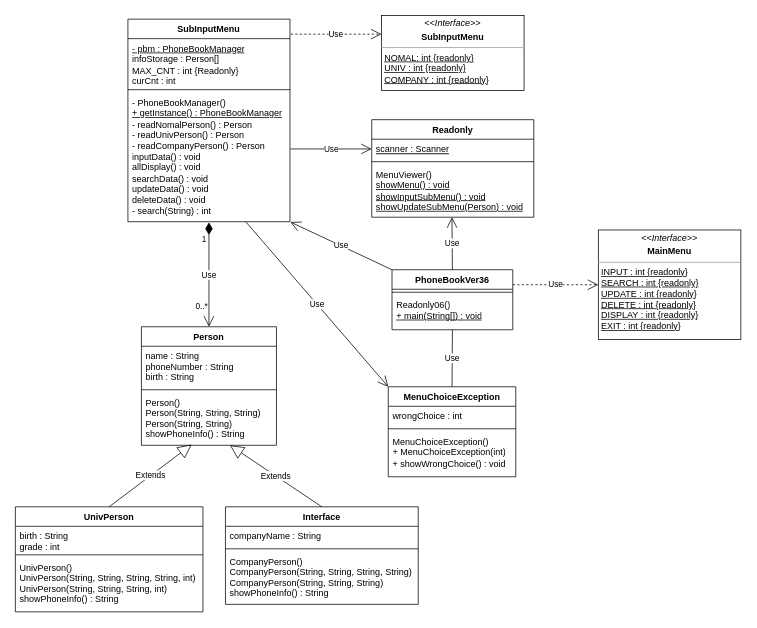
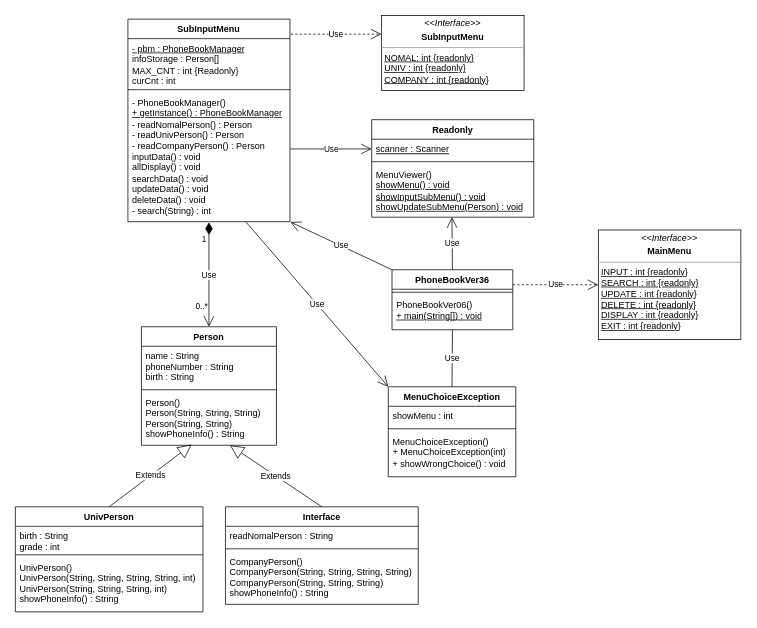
- <mxCell id="4" value="Readonly06()&lt;br&gt;&lt;u&gt;+ main(String[]) : void&lt;/u&gt;" style="text;strokeColor=none;fillColor=none;align=left;verticalAlign=top;spacingLeft=4;spacingRight=4;overflow=hidden;rotatable=0;points=[[0,0.5],[1,0.5]];portConstraint=eastwest;fontStyle=0;whiteSpace=wrap;rounded=0;html=1;" parent="2" vertex="1"><mxGeometry y="34" width="161" height="46" as="geometry" /></mxCell>
+ <mxCell id="4" value="PhoneBookVer06()&lt;br&gt;&lt;u&gt;+ main(String[]) : void&lt;/u&gt;" style="text;strokeColor=none;fillColor=none;align=left;verticalAlign=top;spacingLeft=4;spacingRight=4;overflow=hidden;rotatable=0;points=[[0,0.5],[1,0.5]];portConstraint=eastwest;fontStyle=0;whiteSpace=wrap;rounded=0;html=1;" parent="2" vertex="1"><mxGeometry y="34" width="161" height="46" as="geometry" /></mxCell>
- <mxCell id="28" value="wrongChoice : int" style="text;strokeColor=none;fillColor=none;align=left;verticalAlign=top;spacingLeft=4;spacingRight=4;overflow=hidden;rotatable=0;points=[[0,0.5],[1,0.5]];portConstraint=eastwest;rounded=0;" parent="27" vertex="1"><mxGeometry y="26" width="170" height="26" as="geometry" /></mxCell>
+ <mxCell id="28" value="showMenu : int" style="text;strokeColor=none;fillColor=none;align=left;verticalAlign=top;spacingLeft=4;spacingRight=4;overflow=hidden;rotatable=0;points=[[0,0.5],[1,0.5]];portConstraint=eastwest;rounded=0;" parent="27" vertex="1"><mxGeometry y="26" width="170" height="26" as="geometry" /></mxCell>
- <mxCell id="18" value="companyName : String" style="text;strokeColor=none;fillColor=none;align=left;verticalAlign=top;spacingLeft=4;spacingRight=4;overflow=hidden;rotatable=0;points=[[0,0.5],[1,0.5]];portConstraint=eastwest;rounded=0;" parent="17" vertex="1"><mxGeometry y="26" width="257" height="26" as="geometry" /></mxCell>
+ <mxCell id="18" value="readNomalPerson : String" style="text;strokeColor=none;fillColor=none;align=left;verticalAlign=top;spacingLeft=4;spacingRight=4;overflow=hidden;rotatable=0;points=[[0,0.5],[1,0.5]];portConstraint=eastwest;rounded=0;" parent="17" vertex="1"><mxGeometry y="26" width="257" height="26" as="geometry" /></mxCell>
